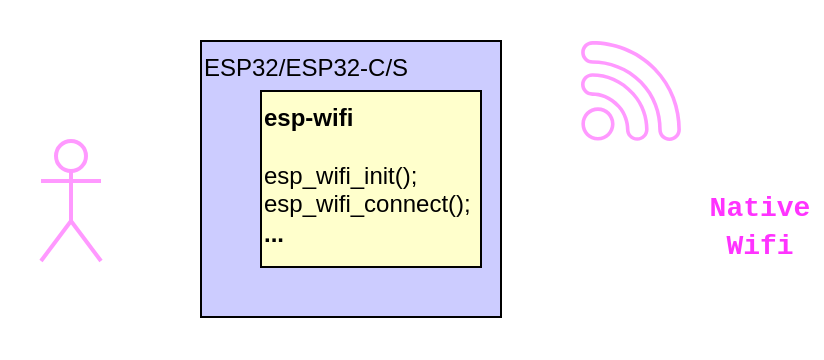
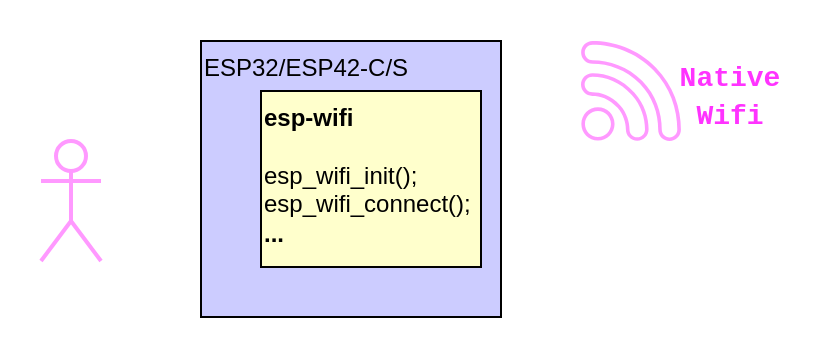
- <mxCell id="2" value="ESP32/ESP32-C/S" style="rounded=0;whiteSpace=wrap;html=1;align=left;verticalAlign=top;fillColor=#CCCCFF;fontColor=#000000;" parent="1" vertex="1"><mxGeometry x="100" y="20" width="150" height="138" as="geometry" /></mxCell>
+ <mxCell id="2" value="ESP32/ESP42-C/S" style="rounded=0;whiteSpace=wrap;html=1;align=left;verticalAlign=top;fillColor=#CCCCFF;fontColor=#000000;" parent="1" vertex="1"><mxGeometry x="100" y="20" width="150" height="138" as="geometry" /></mxCell>
- <mxCell id="6" value="&lt;div style=&quot;font-family: Consolas, &amp;quot;Courier New&amp;quot;, monospace; font-size: 14px; line-height: 19px;&quot;&gt;&lt;font color=&quot;#ff33ff&quot;&gt;&lt;b&gt;Native&lt;/b&gt;&lt;/font&gt;&lt;/div&gt;&lt;div style=&quot;font-family: Consolas, &amp;quot;Courier New&amp;quot;, monospace; font-size: 14px; line-height: 19px;&quot;&gt;&lt;font color=&quot;#ff33ff&quot;&gt;&lt;b&gt;Wifi&lt;/b&gt;&lt;/font&gt;&lt;/div&gt;" style="text;html=1;strokeColor=none;fillColor=none;align=center;verticalAlign=middle;whiteSpace=wrap;rounded=0;strokeWidth=2;fontSize=12;fontColor=#000000;" parent="1" vertex="1"><mxGeometry x="355" y="90" width="50" height="45" as="geometry" /></mxCell>
+ <mxCell id="6" value="&lt;div style=&quot;font-family: Consolas, &amp;quot;Courier New&amp;quot;, monospace; font-size: 14px; line-height: 19px;&quot;&gt;&lt;font color=&quot;#ff33ff&quot;&gt;&lt;b&gt;Native&lt;/b&gt;&lt;/font&gt;&lt;/div&gt;&lt;div style=&quot;font-family: Consolas, &amp;quot;Courier New&amp;quot;, monospace; font-size: 14px; line-height: 19px;&quot;&gt;&lt;font color=&quot;#ff33ff&quot;&gt;&lt;b&gt;Wifi&lt;/b&gt;&lt;/font&gt;&lt;/div&gt;" style="text;html=1;strokeColor=none;fillColor=none;align=center;verticalAlign=middle;whiteSpace=wrap;rounded=0;strokeWidth=2;fontSize=12;fontColor=#000000;" parent="1" vertex="1"><mxGeometry x="340" y="25" width="50" height="45" as="geometry" /></mxCell>
